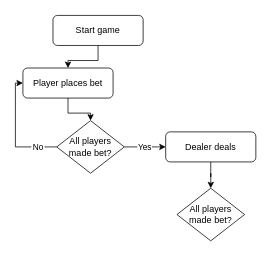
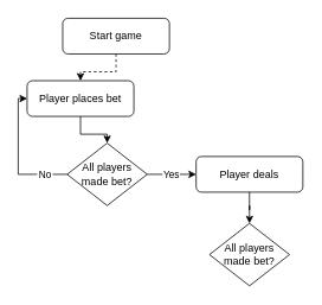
- <mxCell id="2" style="edgeStyle=orthogonalEdgeStyle;rounded=0;orthogonalLoop=1;jettySize=auto;html=1;" edge="1" parent="1" source="3" target="5"><mxGeometry relative="1" as="geometry" /></mxCell>
+ <mxCell id="2" style="edgeStyle=orthogonalEdgeStyle;rounded=0;orthogonalLoop=1;jettySize=auto;html=1;dashed=1;" edge="1" parent="1" source="3" target="5"><mxGeometry relative="1" as="geometry" /></mxCell>
- <mxCell id="12" value="Dealer deals" style="rounded=1;whiteSpace=wrap;html=1;" vertex="1" parent="1"><mxGeometry x="220" y="175" width="120" height="40" as="geometry" /></mxCell>
+ <mxCell id="12" value="Player deals" style="rounded=1;whiteSpace=wrap;html=1;" vertex="1" parent="1"><mxGeometry x="220" y="175" width="120" height="40" as="geometry" /></mxCell>
